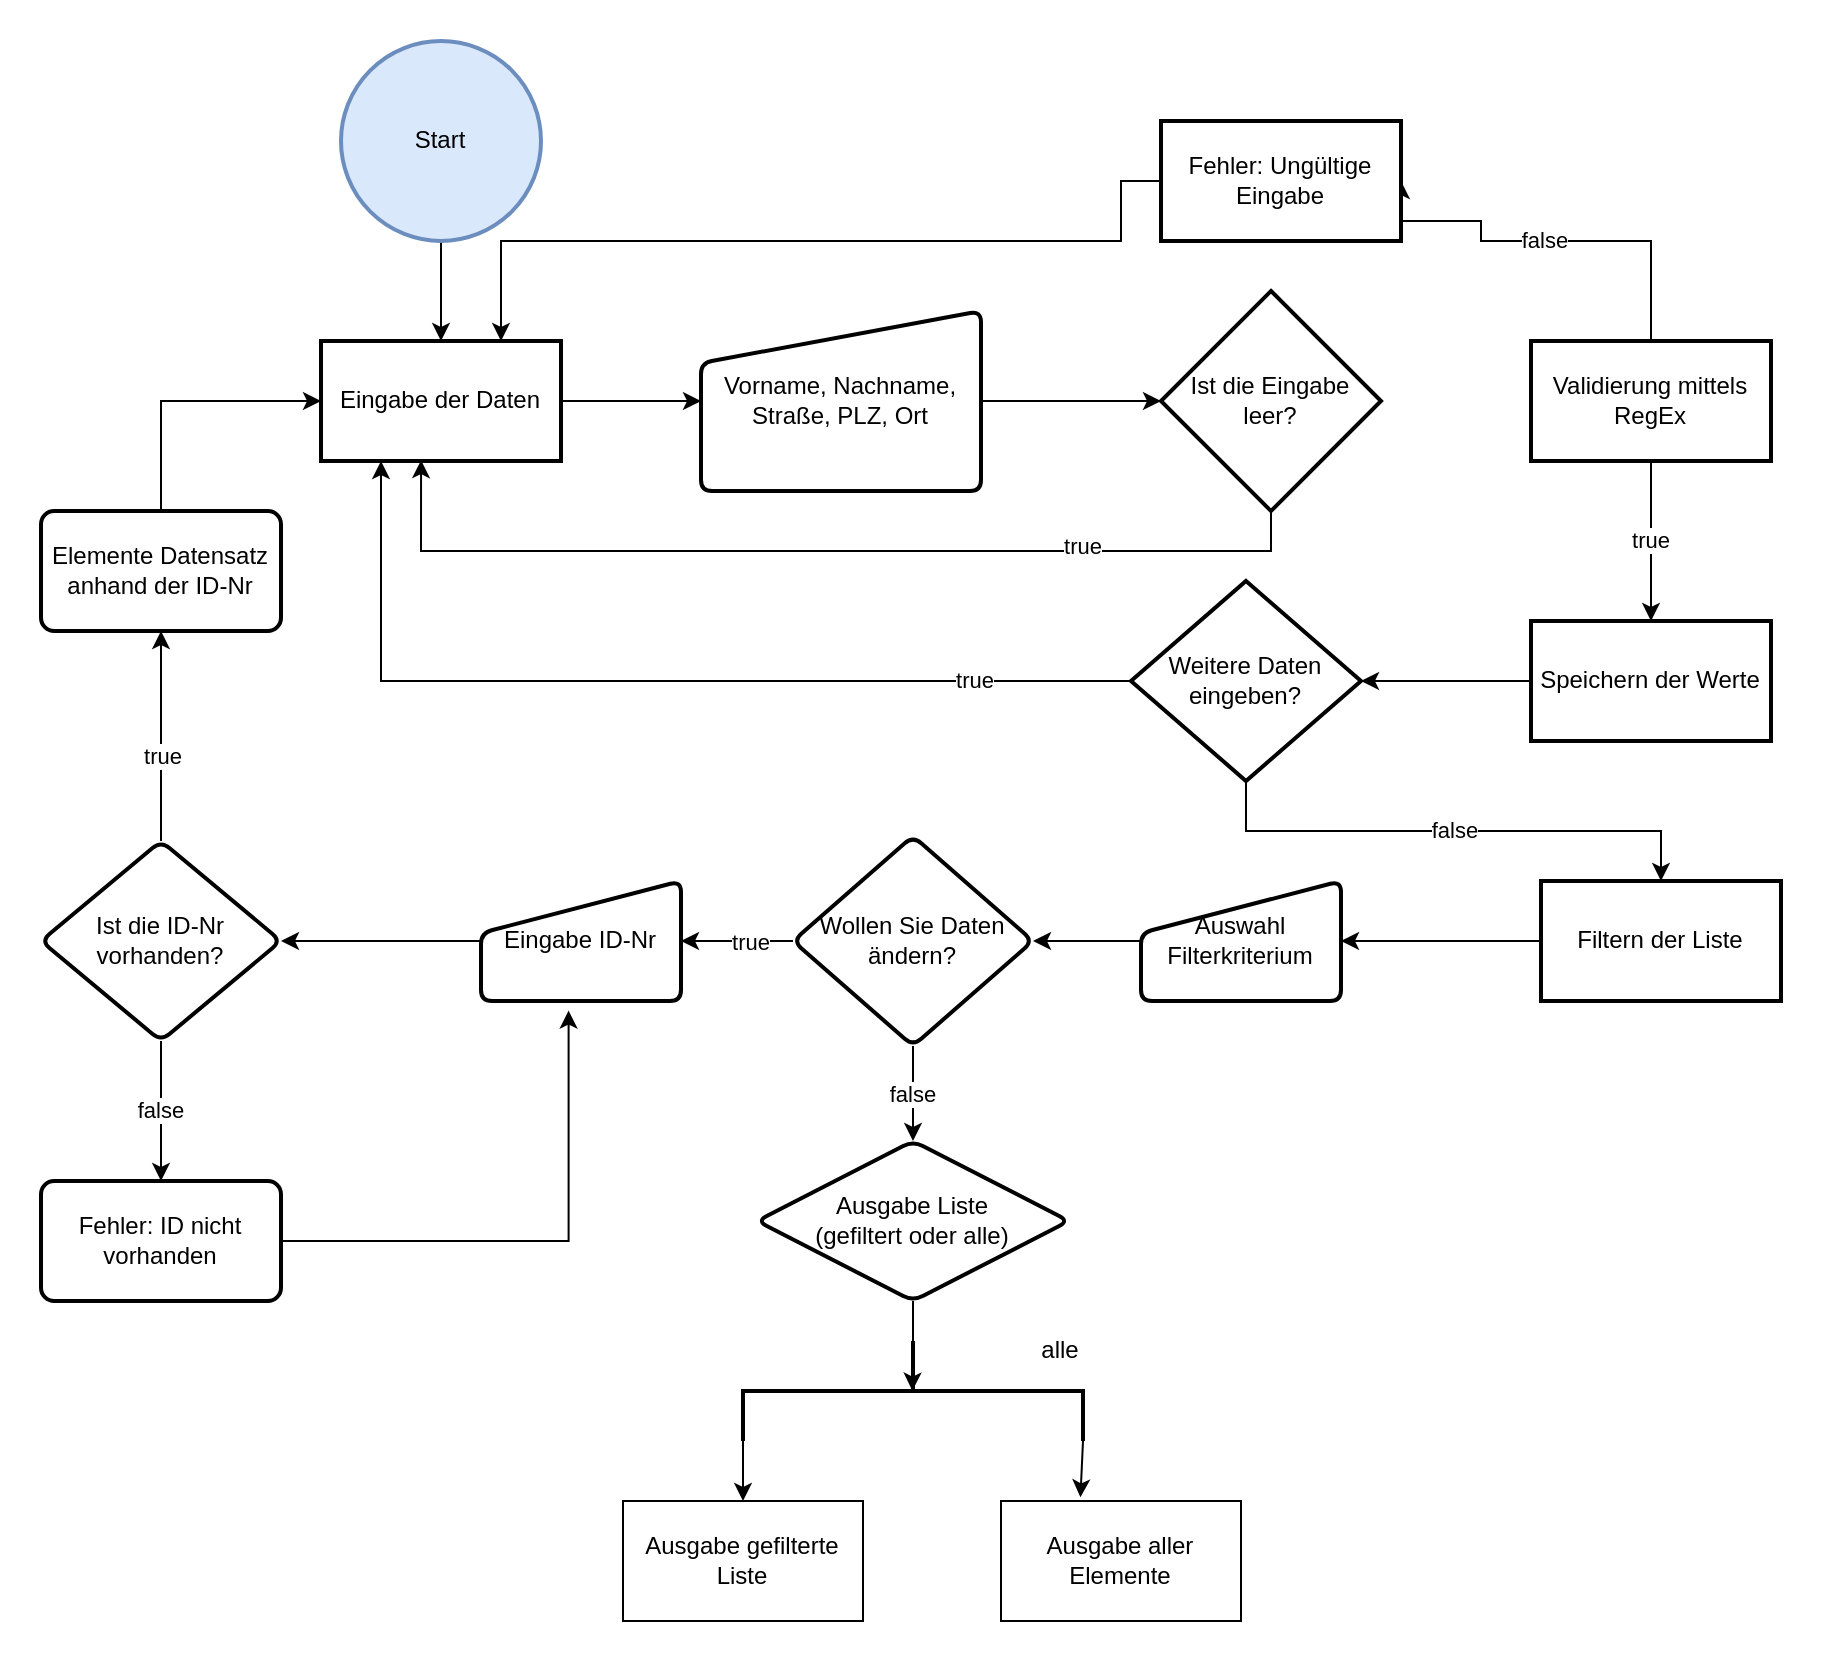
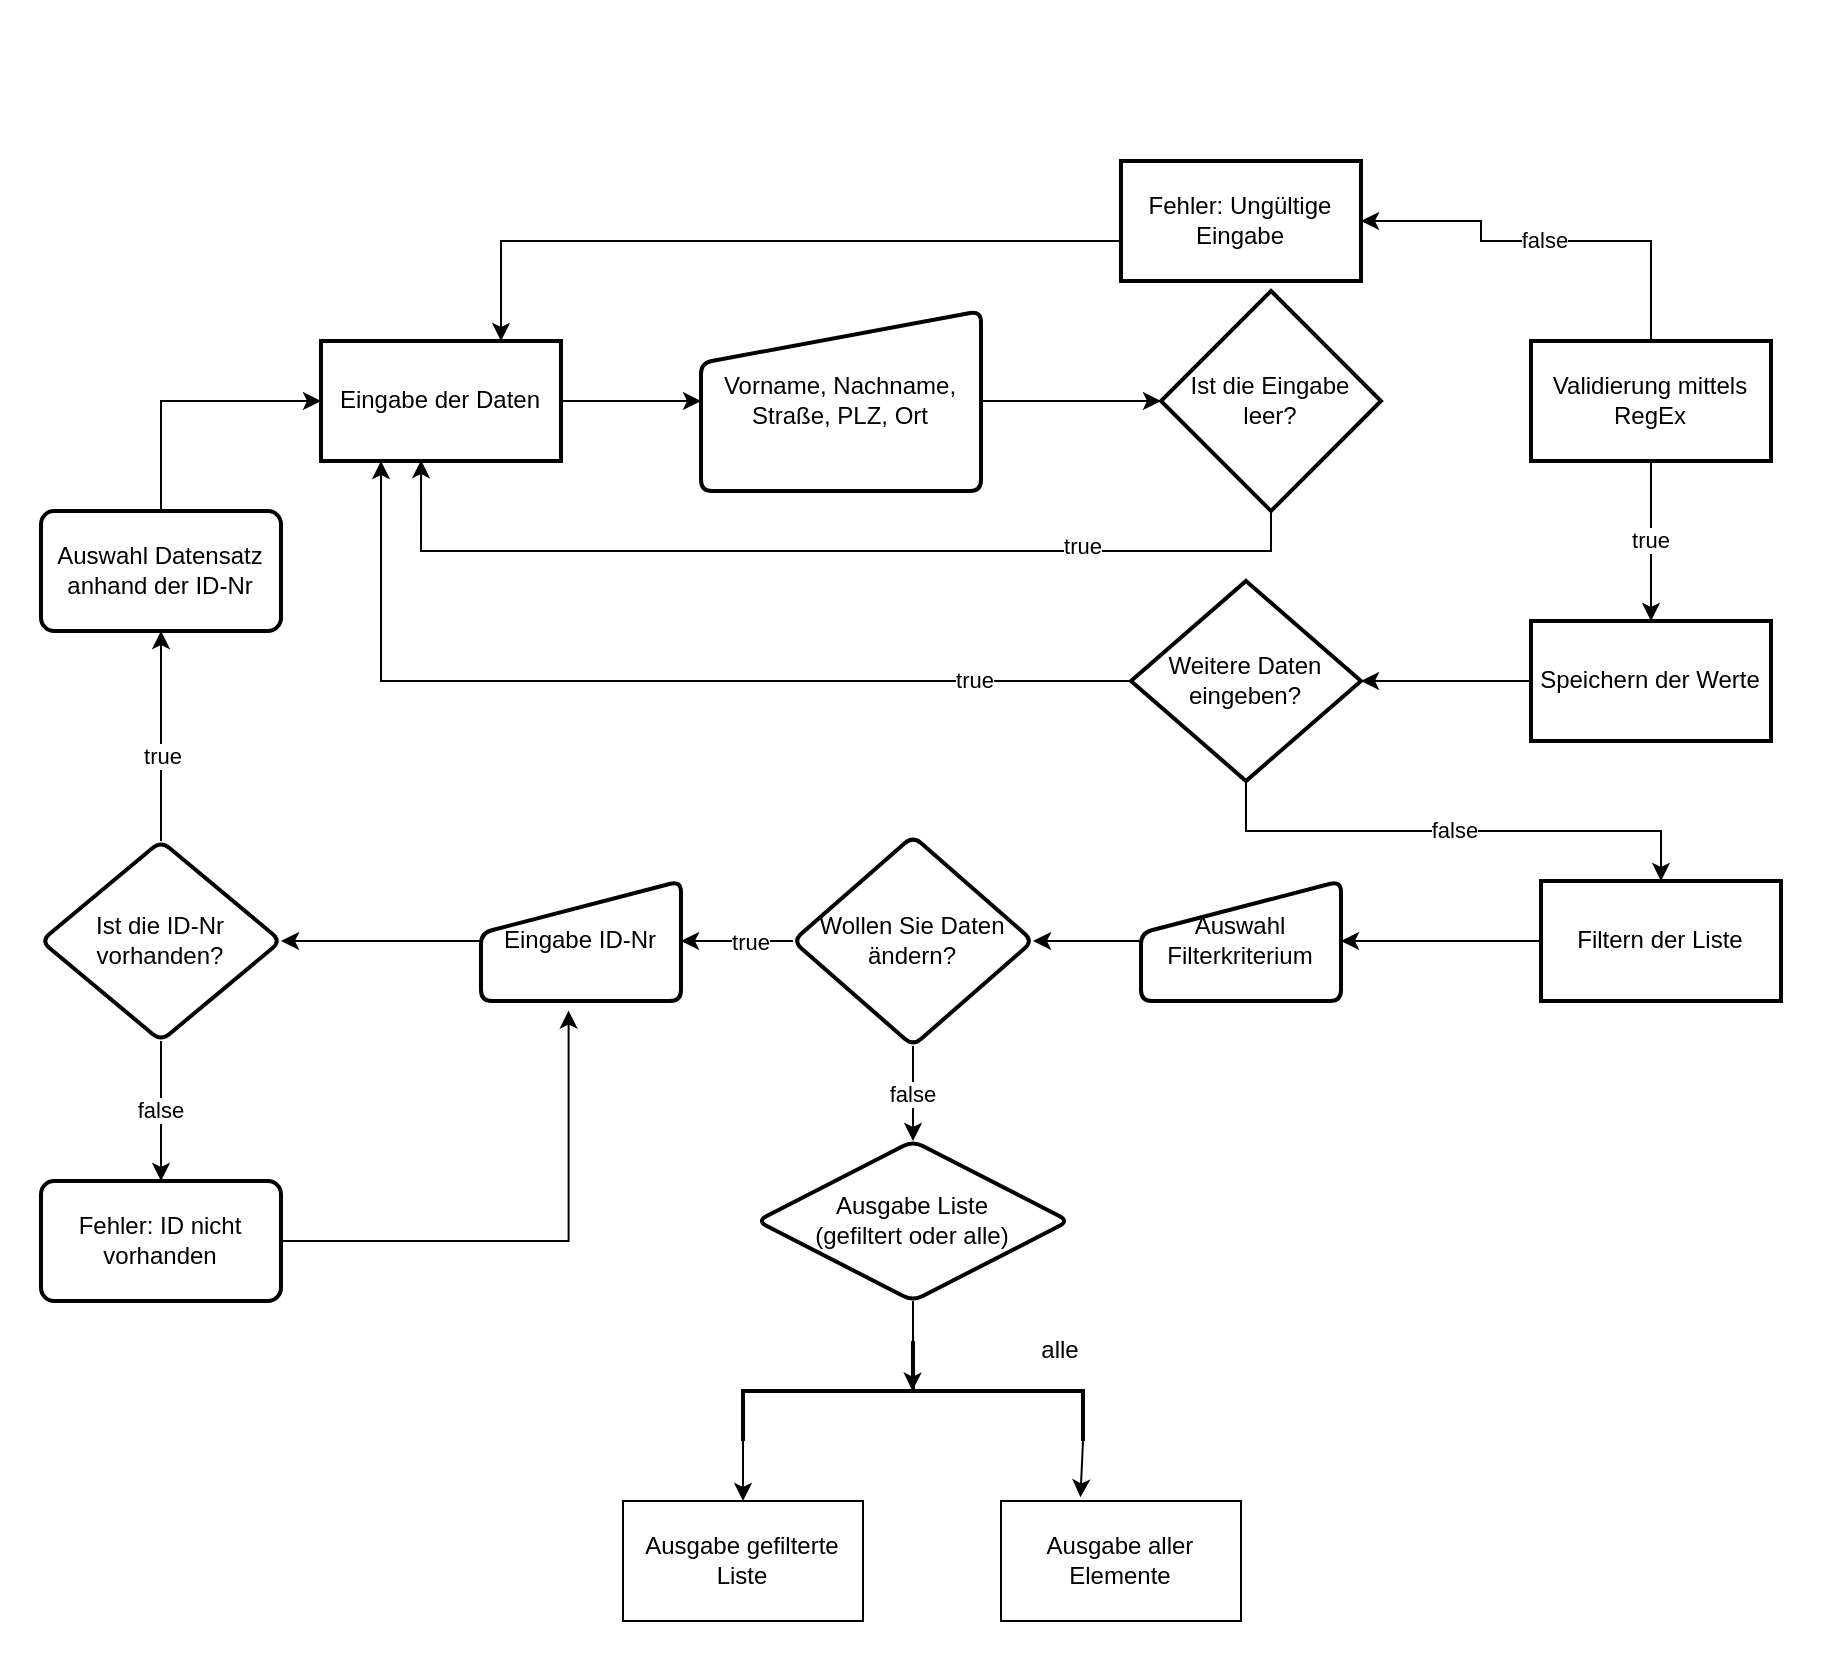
- <mxCell id="3" value="Start" style="strokeWidth=2;html=1;shape=mxgraph.flowchart.start_2;whiteSpace=wrap;fillColor=#dae8fc;strokeColor=#6c8ebf;" vertex="1" parent="1"><mxGeometry x="170" y="20" width="100" height="100" as="geometry" /></mxCell>
- <mxCell id="17" value="Fehler: Ungültige Eingabe" style="whiteSpace=wrap;html=1;strokeWidth=2;" vertex="1" parent="1"><mxGeometry x="580" y="60" width="120" height="60" as="geometry" /></mxCell>
+ <mxCell id="17" value="Fehler: Ungültige Eingabe" style="whiteSpace=wrap;html=1;strokeWidth=2;" vertex="1" parent="1"><mxGeometry x="560" y="80" width="120" height="60" as="geometry" /></mxCell>
- <mxCell id="2" value="" style="edgeStyle=orthogonalEdgeStyle;rounded=0;orthogonalLoop=1;jettySize=auto;html=1;" edge="1" parent="1" source="3" target="5"><mxGeometry relative="1" as="geometry" /></mxCell>
- <mxCell id="45" value="Elemente Datensatz anhand der ID-Nr" style="whiteSpace=wrap;html=1;strokeWidth=2;rounded=1;arcSize=11;" vertex="1" parent="1"><mxGeometry x="20" y="255" width="120" height="60" as="geometry" /></mxCell>
+ <mxCell id="45" value="Auswahl Datensatz anhand der ID-Nr" style="whiteSpace=wrap;html=1;strokeWidth=2;rounded=1;arcSize=11;" vertex="1" parent="1"><mxGeometry x="20" y="255" width="120" height="60" as="geometry" /></mxCell>
